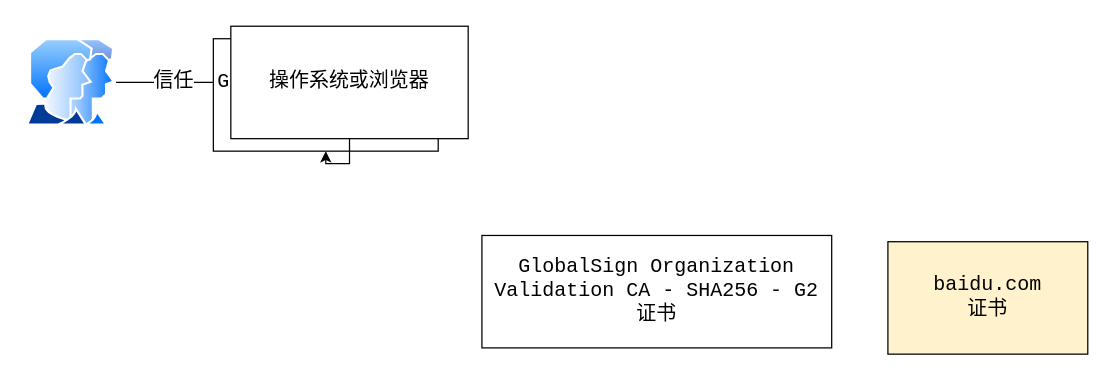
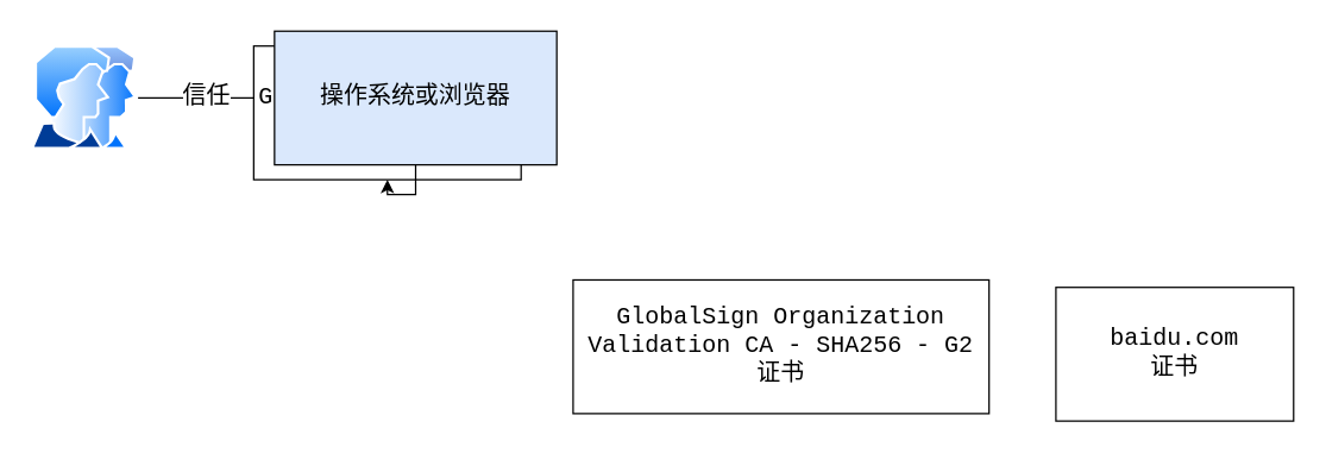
- <mxCell id="8" value="操作系统或浏览器" style="rounded=0;whiteSpace=wrap;html=1;fontFamily=Courier New;fontSize=16;" vertex="1" parent="1"><mxGeometry x="184" y="20.5" width="190" height="90" as="geometry" /></mxCell>
+ <mxCell id="8" value="操作系统或浏览器" style="rounded=0;whiteSpace=wrap;html=1;fontFamily=Courier New;fontSize=16;fillColor=#dae8fc;" vertex="1" parent="1"><mxGeometry x="184" y="20.5" width="190" height="90" as="geometry" /></mxCell>
- <mxCell id="6" value="baidu.com&lt;br style=&quot;font-size: 16px;&quot;&gt;证书" style="rounded=0;whiteSpace=wrap;html=1;fontFamily=Courier New;fontSize=16;fillColor=#fff2cc;" vertex="1" parent="1"><mxGeometry x="710" y="193" width="160" height="90" as="geometry" /></mxCell>
+ <mxCell id="6" value="baidu.com&lt;br style=&quot;font-size: 16px;&quot;&gt;证书" style="rounded=0;whiteSpace=wrap;html=1;fontFamily=Courier New;fontSize=16;" vertex="1" parent="1"><mxGeometry x="710" y="193" width="160" height="90" as="geometry" /></mxCell>
